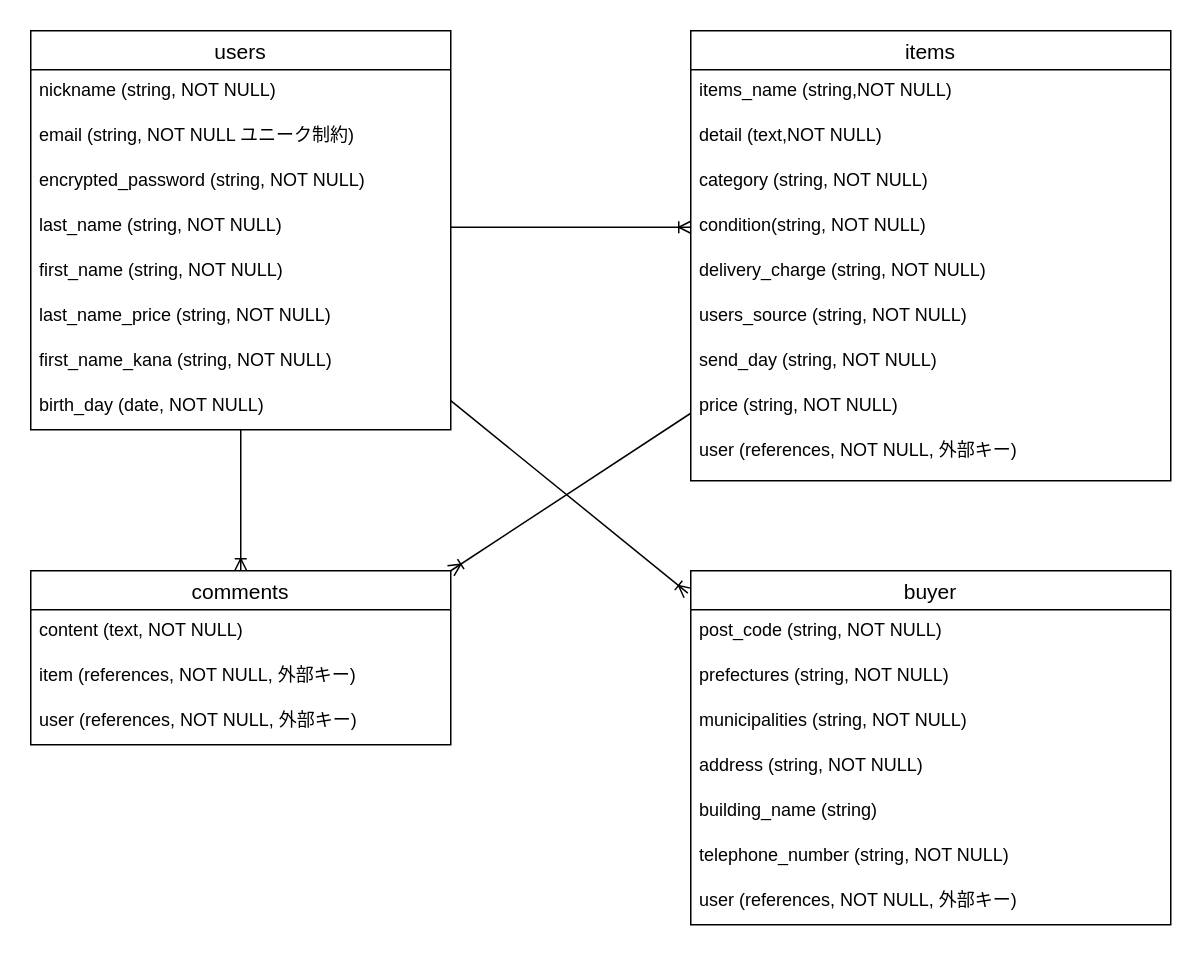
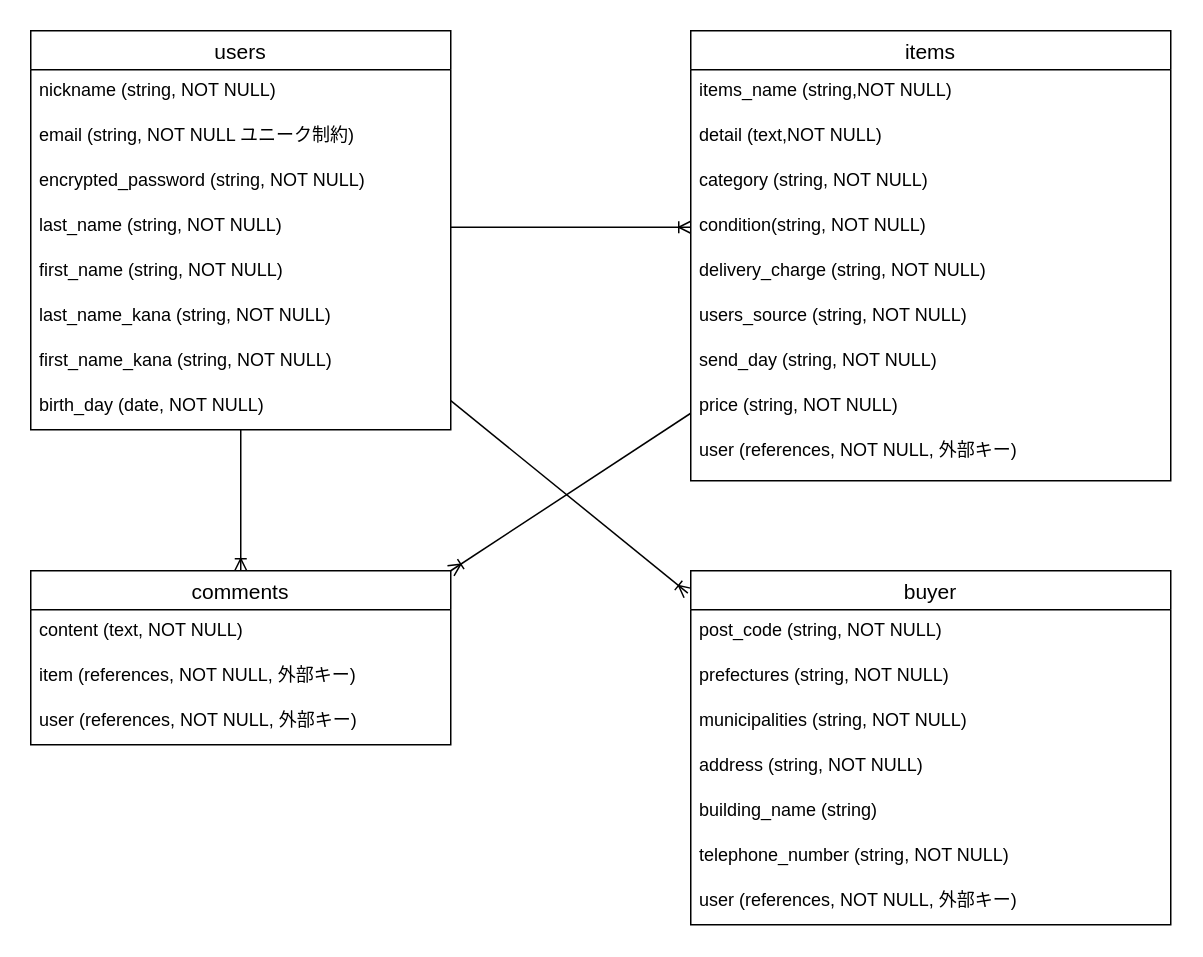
- <mxCell id="10" value="last_name_price (string, NOT NULL)" style="text;strokeColor=none;fillColor=none;spacingLeft=4;spacingRight=4;overflow=hidden;rotatable=0;points=[[0,0.5],[1,0.5]];portConstraint=eastwest;fontSize=12;" vertex="1" parent="4"><mxGeometry y="176" width="280" height="30" as="geometry" /></mxCell>
+ <mxCell id="10" value="last_name_kana (string, NOT NULL)" style="text;strokeColor=none;fillColor=none;spacingLeft=4;spacingRight=4;overflow=hidden;rotatable=0;points=[[0,0.5],[1,0.5]];portConstraint=eastwest;fontSize=12;" vertex="1" parent="4"><mxGeometry y="176" width="280" height="30" as="geometry" /></mxCell>
